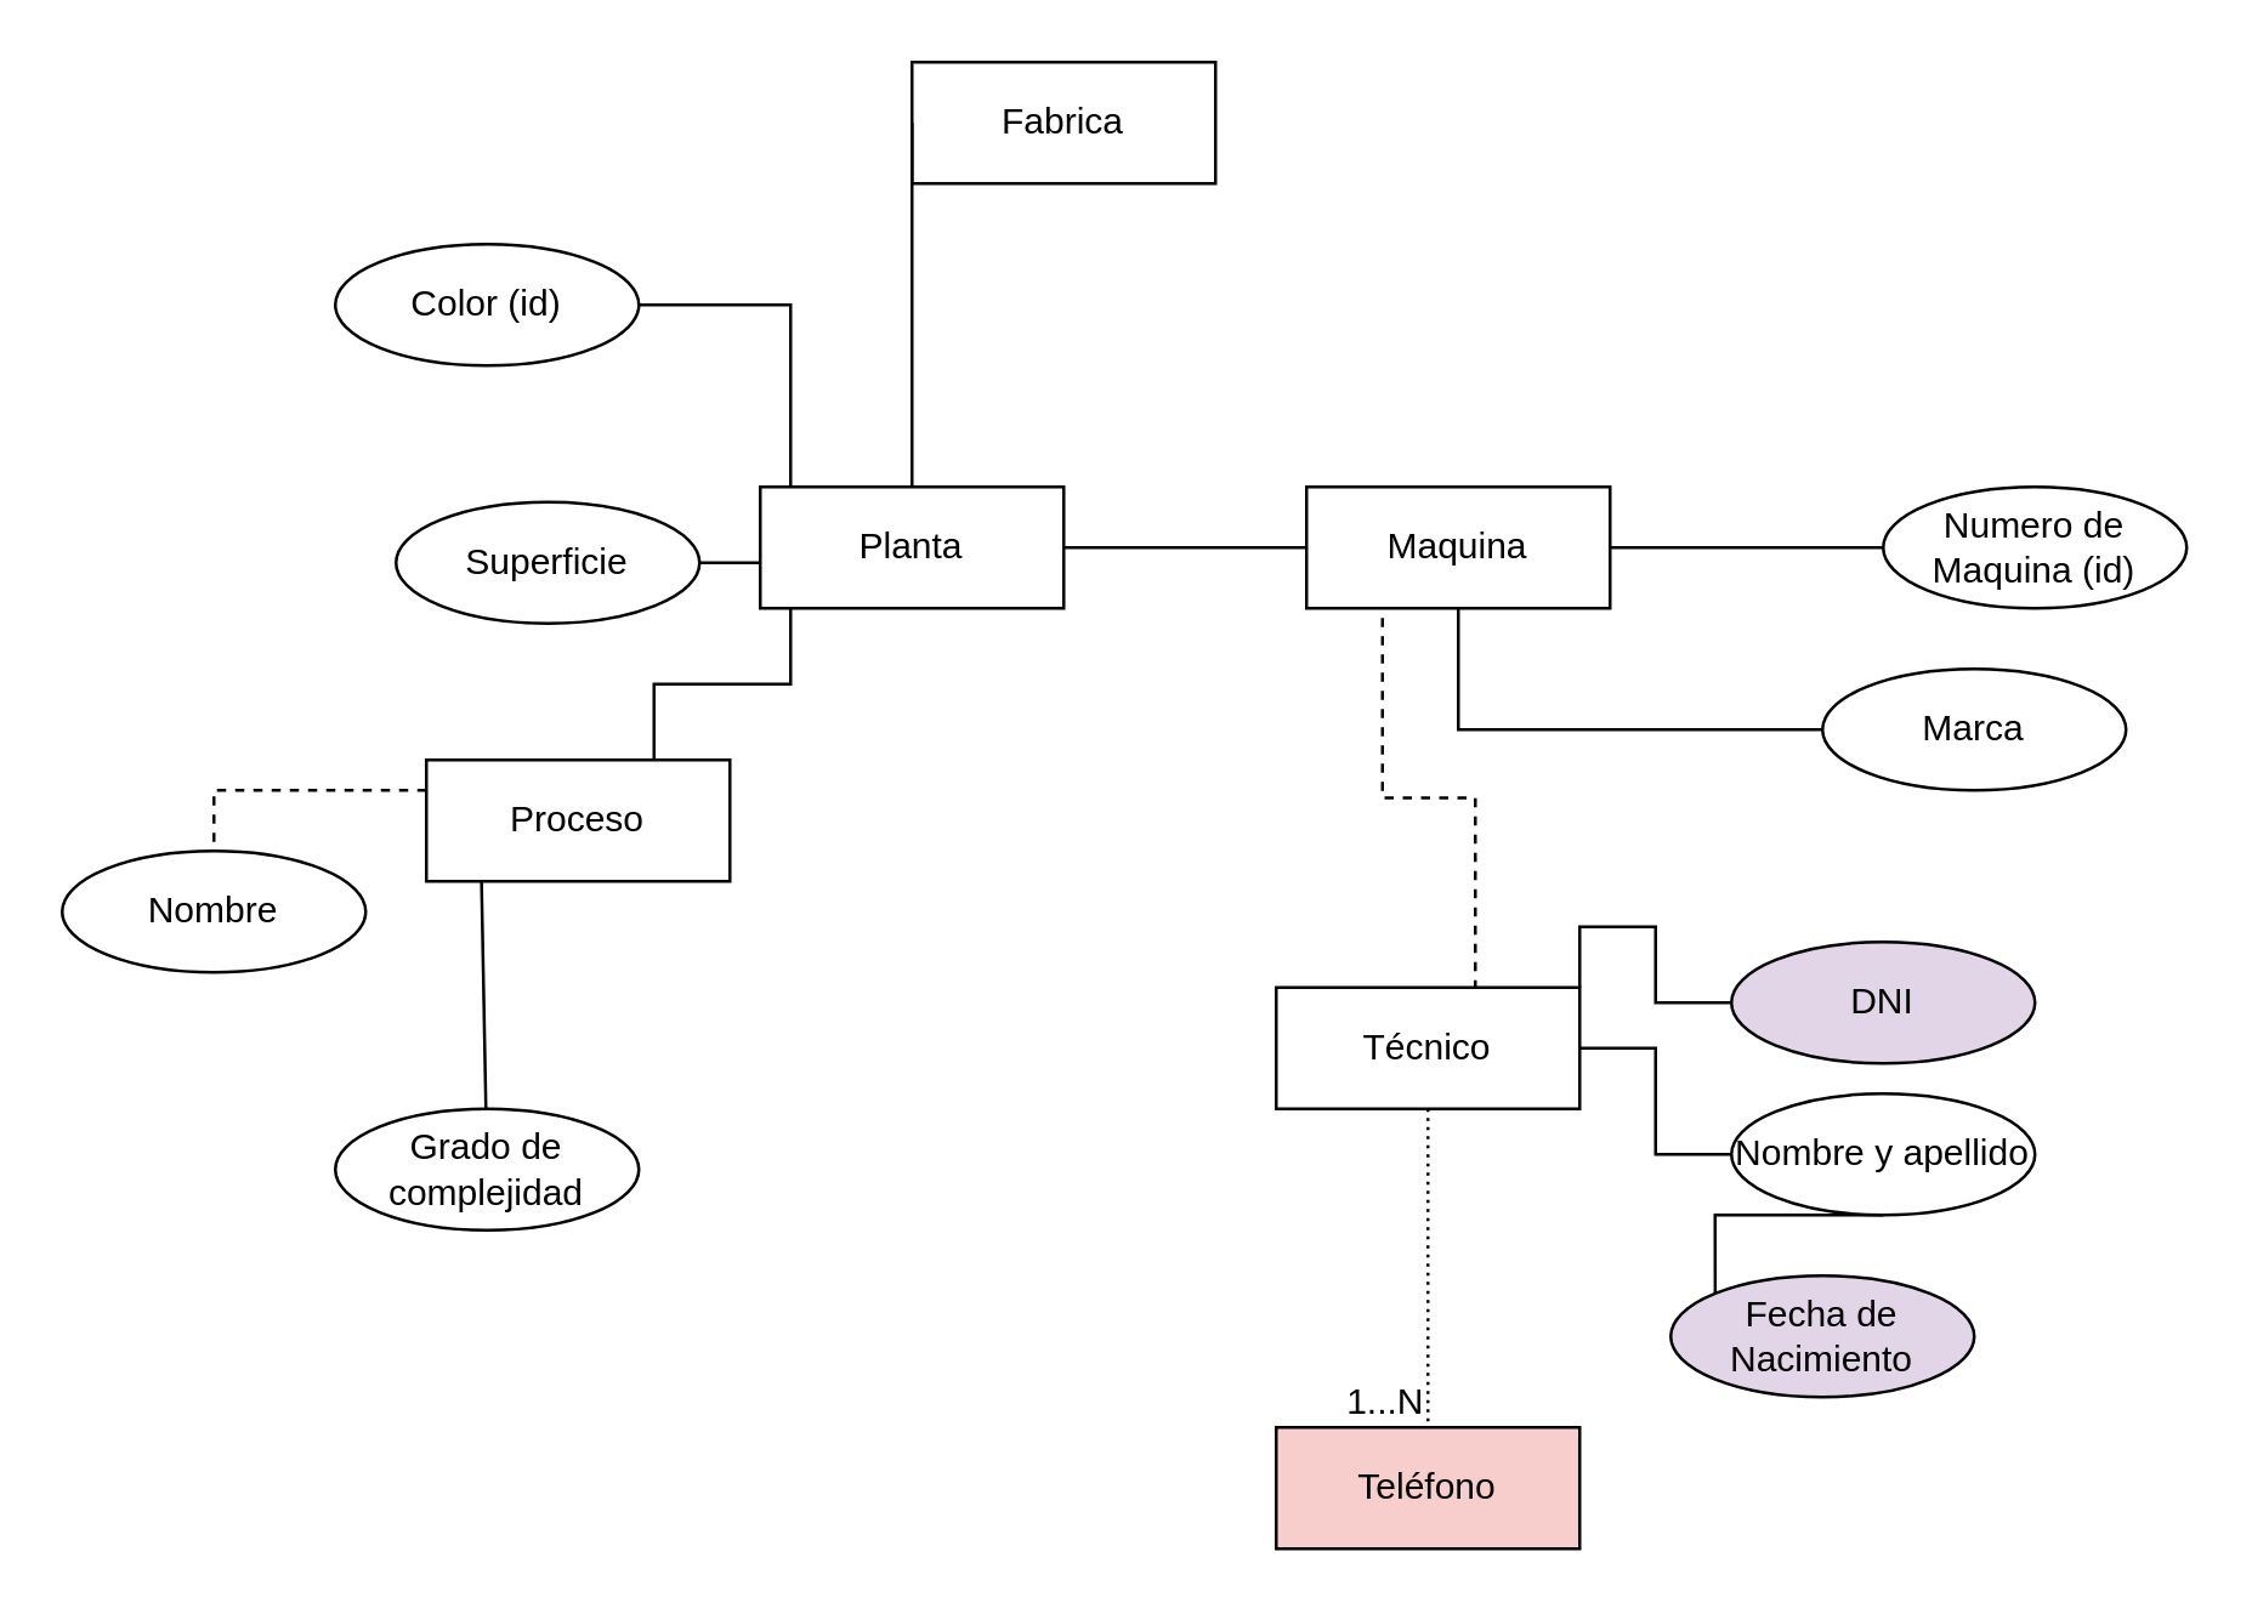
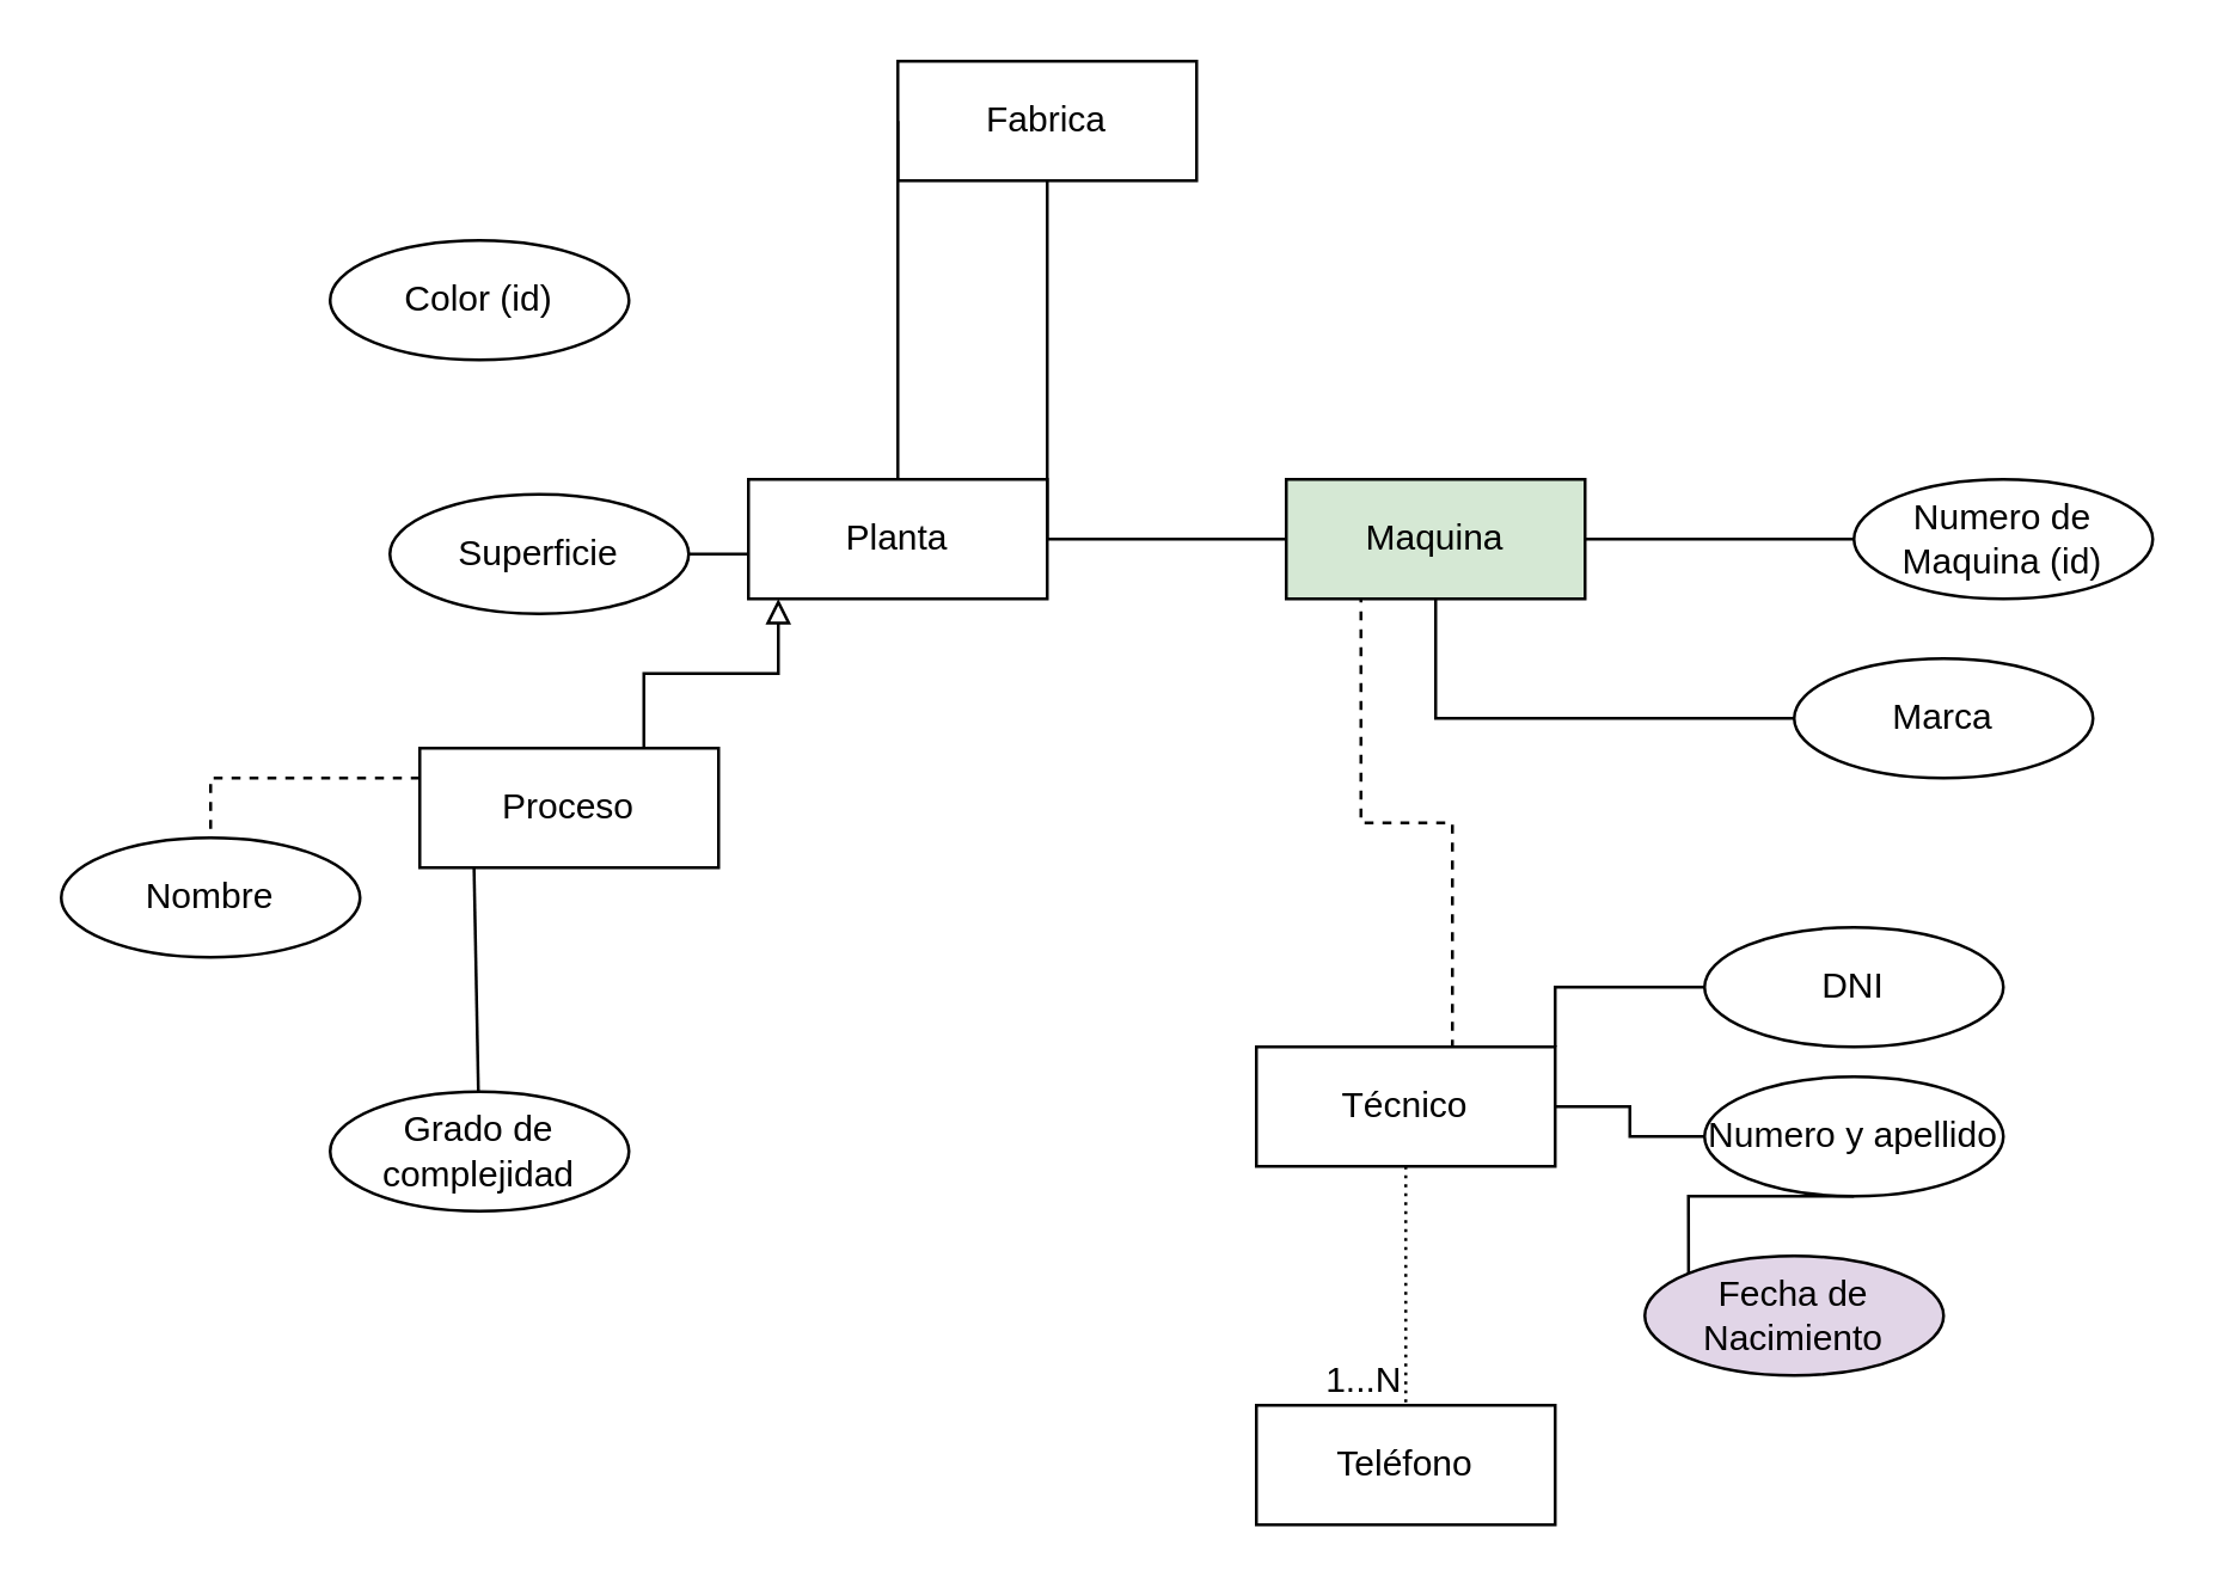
- <mxCell id="10" value="" style="edgeStyle=orthogonalEdgeStyle;rounded=0;orthogonalLoop=1;jettySize=auto;html=1;endArrow=none;endFill=0;" edge="1" parent="1" source="11" target="16"><mxGeometry relative="1" as="geometry"><Array as="points"><mxPoint x="260" y="100" /></Array></mxGeometry></mxCell>
- <mxCell id="8" value="" style="edgeStyle=orthogonalEdgeStyle;rounded=0;orthogonalLoop=1;jettySize=auto;html=1;endArrow=none;endFill=0;" edge="1" parent="1" source="9" target="11"><mxGeometry relative="1" as="geometry" /></mxCell>
+ <mxCell id="8" value="" style="edgeStyle=orthogonalEdgeStyle;rounded=0;orthogonalLoop=1;jettySize=auto;html=1;endArrow=none;endFill=0;" edge="1" parent="1" source="9" target="6"><mxGeometry relative="1" as="geometry" /></mxCell>
- <mxCell id="9" value="Maquina" style="whiteSpace=wrap;html=1;align=center;" vertex="1" parent="1"><mxGeometry x="430" y="160" width="100" height="40" as="geometry" /></mxCell>
+ <mxCell id="9" value="Maquina" style="whiteSpace=wrap;html=1;align=center;fillColor=#d5e8d4;" vertex="1" parent="1"><mxGeometry x="430" y="160" width="100" height="40" as="geometry" /></mxCell>
- <mxCell id="2" value="" style="edgeStyle=orthogonalEdgeStyle;rounded=0;orthogonalLoop=1;jettySize=auto;html=1;endArrow=none;endFill=0;exitX=0.75;exitY=0;exitDx=0;exitDy=0;" edge="1" parent="1" source="5" target="11"><mxGeometry relative="1" as="geometry"><mxPoint x="210" y="240" as="sourcePoint" /><Array as="points"><mxPoint x="215" y="225" /><mxPoint x="260" y="225" /></Array></mxGeometry></mxCell>
+ <mxCell id="2" value="" style="edgeStyle=orthogonalEdgeStyle;rounded=0;orthogonalLoop=1;jettySize=auto;html=1;endArrow=block;endFill=0;exitX=0.75;exitY=0;exitDx=0;exitDy=0;" edge="1" parent="1" source="5" target="11"><mxGeometry relative="1" as="geometry"><mxPoint x="210" y="240" as="sourcePoint" /><Array as="points"><mxPoint x="215" y="225" /><mxPoint x="260" y="225" /></Array></mxGeometry></mxCell>
- <mxCell id="32" value="DNI" style="ellipse;whiteSpace=wrap;html=1;align=center;fillColor=#e1d5e7;" vertex="1" parent="1"><mxGeometry x="570" y="310" width="100" height="40" as="geometry" /></mxCell>
+ <mxCell id="32" value="DNI" style="ellipse;whiteSpace=wrap;html=1;align=center;" vertex="1" parent="1"><mxGeometry x="570" y="310" width="100" height="40" as="geometry" /></mxCell>
- <mxCell id="14" value="Técnico" style="whiteSpace=wrap;html=1;align=center;" vertex="1" parent="1"><mxGeometry x="420" y="325" width="100" height="40" as="geometry" /></mxCell>
+ <mxCell id="14" value="Técnico" style="whiteSpace=wrap;html=1;align=center;" vertex="1" parent="1"><mxGeometry x="420" y="350" width="100" height="40" as="geometry" /></mxCell>
- <mxCell id="30" value="Nombre y apellido" style="ellipse;whiteSpace=wrap;html=1;align=center;" vertex="1" parent="1"><mxGeometry x="570" y="360" width="100" height="40" as="geometry" /></mxCell>
+ <mxCell id="30" value="Numero y apellido" style="ellipse;whiteSpace=wrap;html=1;align=center;" vertex="1" parent="1"><mxGeometry x="570" y="360" width="100" height="40" as="geometry" /></mxCell>
- <mxCell id="12" value="Teléfono" style="whiteSpace=wrap;html=1;align=center;fillColor=#f8cecc;" vertex="1" parent="1"><mxGeometry x="420" y="470" width="100" height="40" as="geometry" /></mxCell>
+ <mxCell id="12" value="Teléfono" style="whiteSpace=wrap;html=1;align=center;" vertex="1" parent="1"><mxGeometry x="420" y="470" width="100" height="40" as="geometry" /></mxCell>
